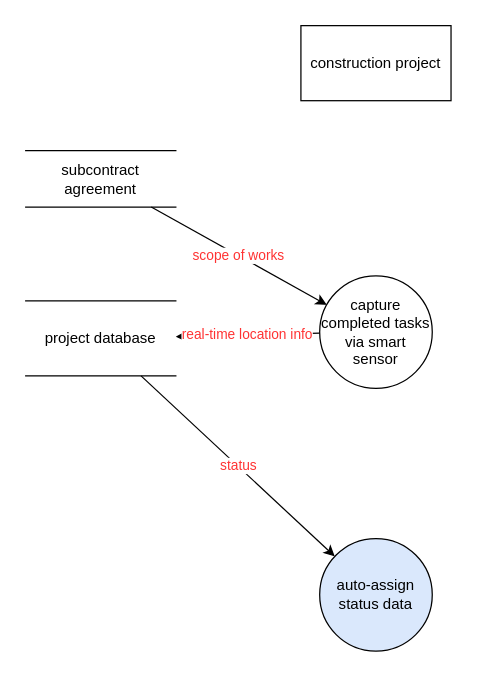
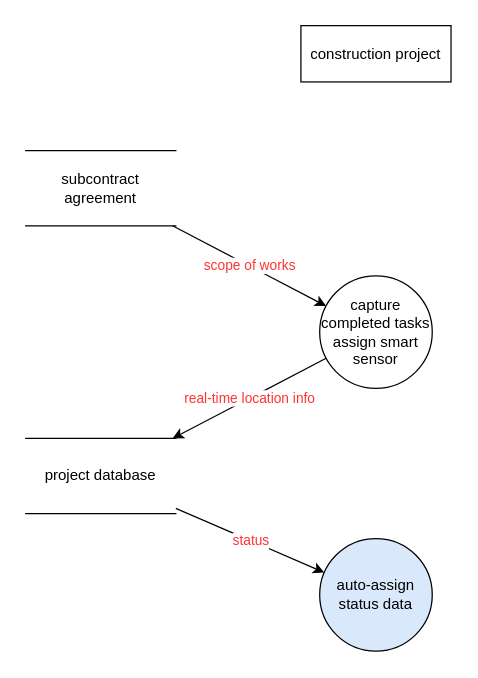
- <mxCell id="2" value="construction project" style="rounded=0;whiteSpace=wrap;html=1;" vertex="1" parent="1"><mxGeometry x="240" y="20" width="120" height="60" as="geometry" /></mxCell>
+ <mxCell id="2" value="construction project" style="rounded=0;whiteSpace=wrap;html=1;" vertex="1" parent="1"><mxGeometry x="240" y="20" width="120" height="45" as="geometry" /></mxCell>
- <mxCell id="5" value="subcontract agreement" style="shape=partialRectangle;whiteSpace=wrap;html=1;left=0;right=0;fillColor=none;" vertex="1" parent="1"><mxGeometry x="20" y="120" width="120" height="45" as="geometry" /></mxCell>
+ <mxCell id="5" value="subcontract agreement" style="shape=partialRectangle;whiteSpace=wrap;html=1;left=0;right=0;fillColor=none;" vertex="1" parent="1"><mxGeometry x="20" y="120" width="120" height="60" as="geometry" /></mxCell>
- <mxCell id="3" value="capture completed tasks via smart sensor" style="ellipse;whiteSpace=wrap;html=1;aspect=fixed;" vertex="1" parent="1"><mxGeometry x="255" y="220" width="90" height="90" as="geometry" /></mxCell>
+ <mxCell id="3" value="capture completed tasks assign smart sensor" style="ellipse;whiteSpace=wrap;html=1;aspect=fixed;" vertex="1" parent="1"><mxGeometry x="255" y="220" width="90" height="90" as="geometry" /></mxCell>
- <mxCell id="6" value="project database" style="shape=partialRectangle;whiteSpace=wrap;html=1;left=0;right=0;fillColor=none;" vertex="1" parent="1"><mxGeometry x="20" y="240" width="120" height="60" as="geometry" /></mxCell>
+ <mxCell id="6" value="project database" style="shape=partialRectangle;whiteSpace=wrap;html=1;left=0;right=0;fillColor=none;" vertex="1" parent="1"><mxGeometry x="20" y="350" width="120" height="60" as="geometry" /></mxCell>
